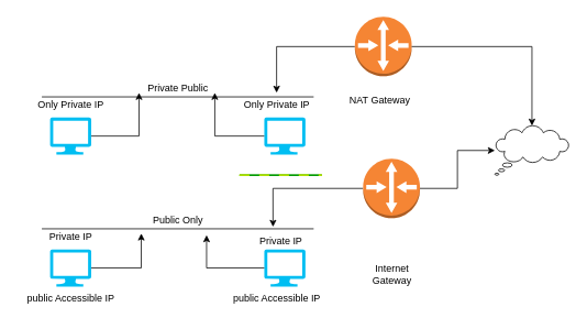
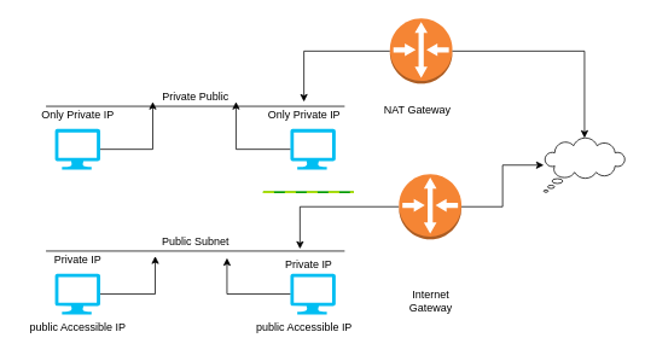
- <mxCell id="10" value="Public Only" style="text;html=1;align=center;verticalAlign=middle;resizable=0;points=[];autosize=1;strokeColor=none;fillColor=none;" vertex="1" parent="1"><mxGeometry x="165" y="252" width="100" height="30" as="geometry" /></mxCell>
+ <mxCell id="10" value="Public Subnet" style="text;html=1;align=center;verticalAlign=middle;resizable=0;points=[];autosize=1;strokeColor=none;fillColor=none;" vertex="1" parent="1"><mxGeometry x="165" y="252" width="100" height="30" as="geometry" /></mxCell>
